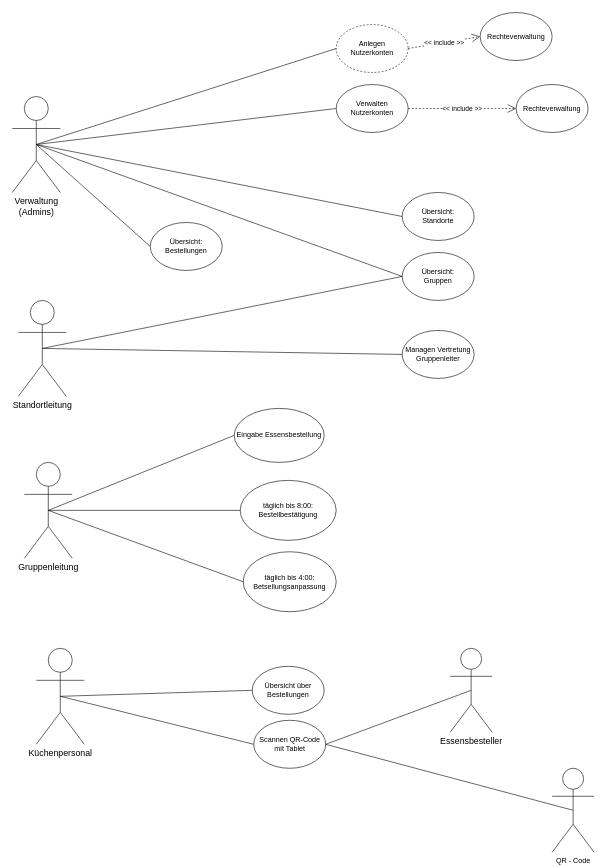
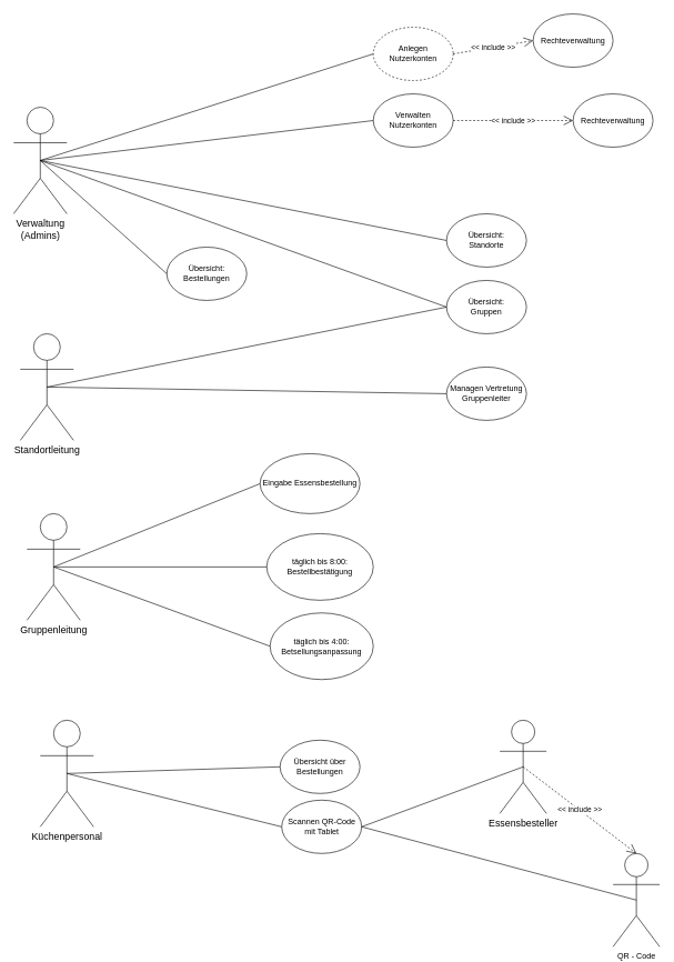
+ <mxCell id="37" value="&amp;lt;&amp;lt; include &amp;gt;&amp;gt;" style="endArrow=open;endSize=12;dashed=1;html=1;rounded=0;exitX=0.5;exitY=0.5;exitDx=0;exitDy=0;entryX=0.5;entryY=0;entryDx=0;entryDy=0;entryPerimeter=0;exitPerimeter=0;" edge="1" parent="1" source="33" target="31"><mxGeometry width="160" relative="1" as="geometry"><mxPoint x="850" y="1180" as="sourcePoint" /><mxPoint x="1030" y="1180" as="targetPoint" /></mxGeometry></mxCell>
